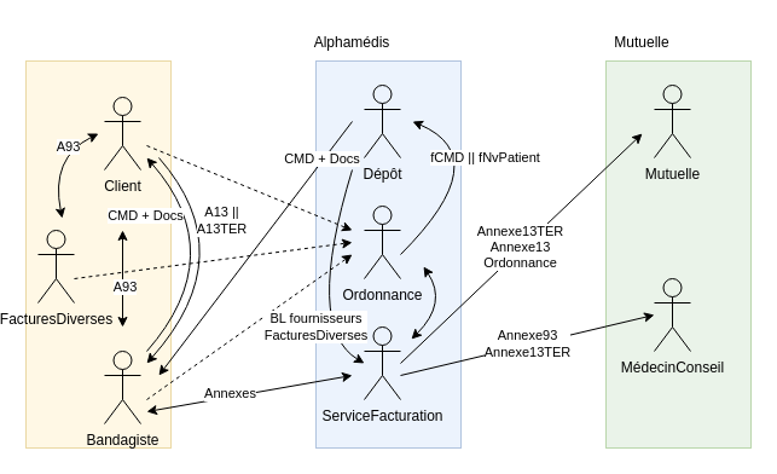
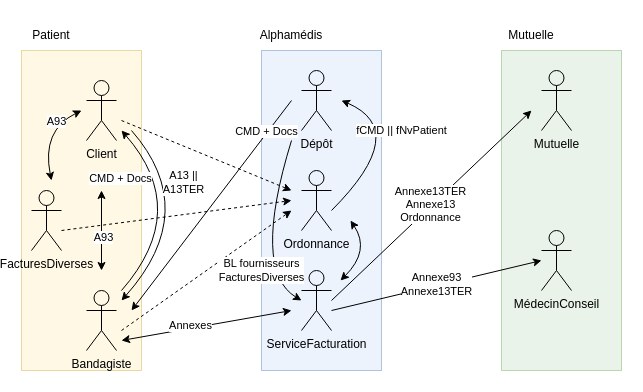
+ <mxCell id="14" value="Patient" style="text;html=1;strokeColor=none;fillColor=none;align=center;verticalAlign=middle;whiteSpace=wrap;rounded=0;" parent="1" vertex="1"><mxGeometry x="20" y="20" width="60" height="30" as="geometry" /></mxCell>
